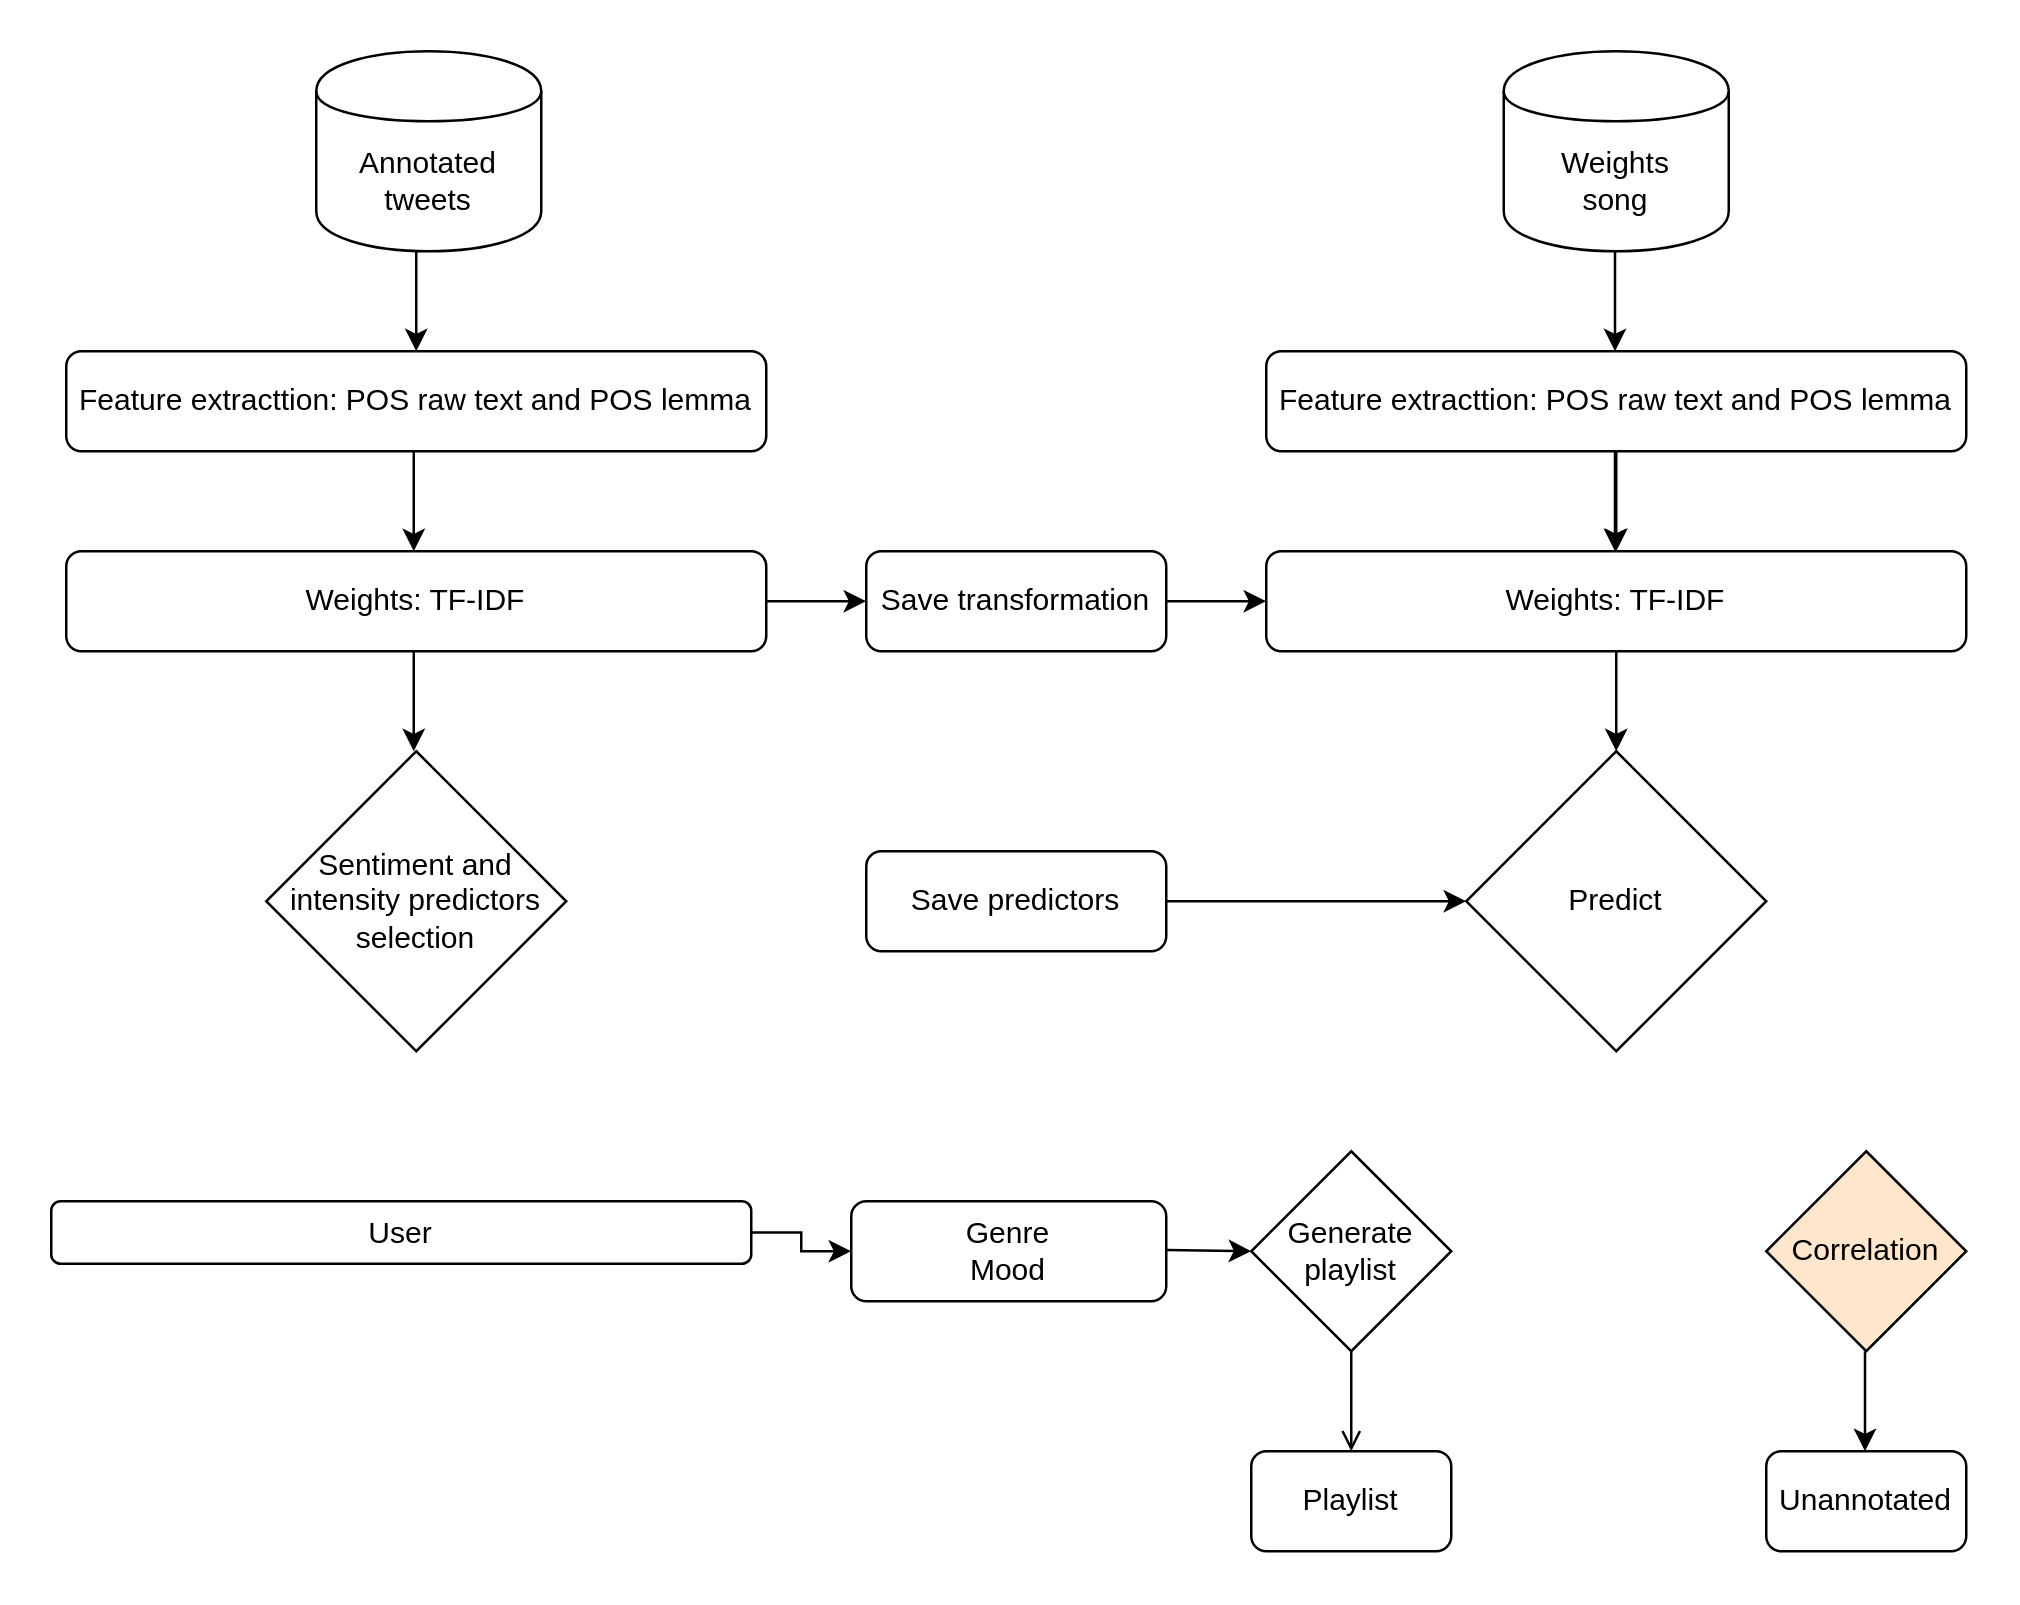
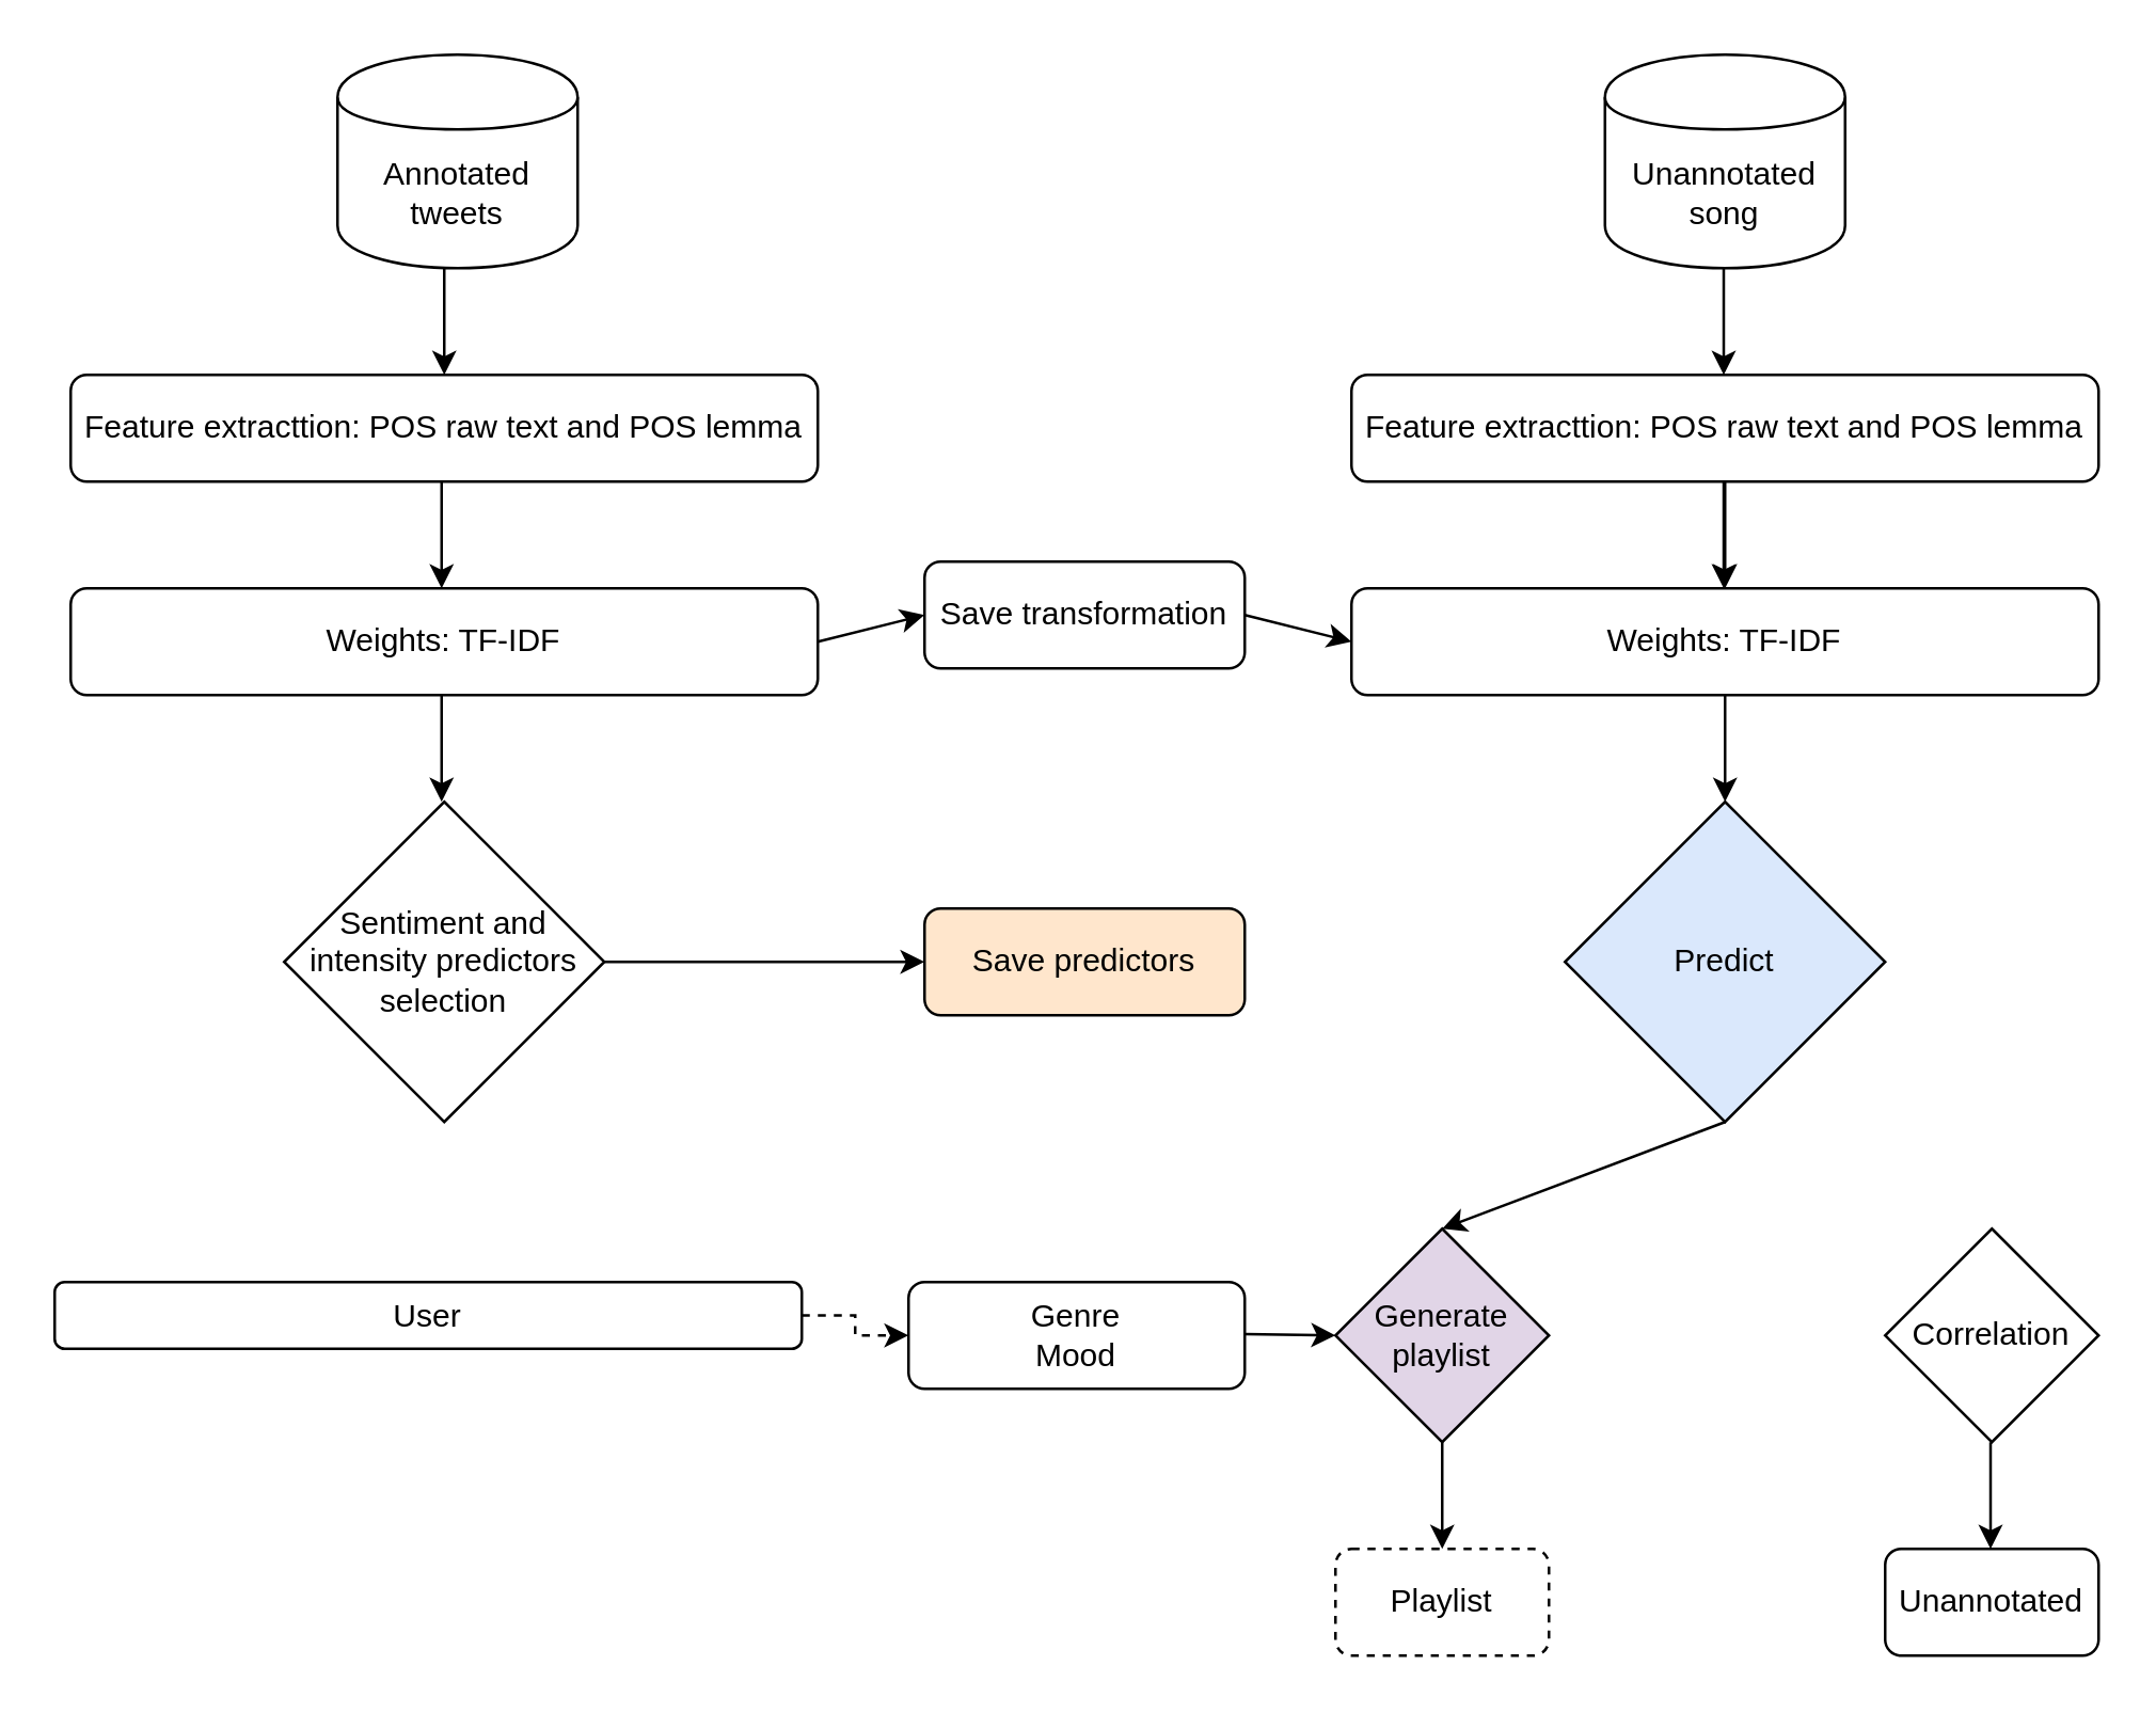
- <mxCell id="9" value="Weights&lt;br&gt;song" style="shape=cylinder;whiteSpace=wrap;html=1;boundedLbl=1;backgroundOutline=1;" parent="1" vertex="1"><mxGeometry x="601" y="20" width="90" height="80" as="geometry" /></mxCell>
+ <mxCell id="9" value="Unannotated&lt;br&gt;song" style="shape=cylinder;whiteSpace=wrap;html=1;boundedLbl=1;backgroundOutline=1;" parent="1" vertex="1"><mxGeometry x="601" y="20" width="90" height="80" as="geometry" /></mxCell>
- <mxCell id="6" value="Save transformation" style="rounded=1;whiteSpace=wrap;html=1;" parent="1" vertex="1"><mxGeometry x="346" y="220" width="120" height="40" as="geometry" /></mxCell>
+ <mxCell id="6" value="Save transformation" style="rounded=1;whiteSpace=wrap;html=1;" parent="1" vertex="1"><mxGeometry x="346" y="210" width="120" height="40" as="geometry" /></mxCell>
+ <mxCell id="22" value="" style="endArrow=classic;html=1;entryX=0;entryY=0.5;entryDx=0;entryDy=0;exitX=1;exitY=0.5;exitDx=0;exitDy=0;" parent="1" source="5" target="8" edge="1"><mxGeometry width="50" height="50" relative="1" as="geometry"><mxPoint x="206" y="330" as="sourcePoint" /><mxPoint x="206" y="370" as="targetPoint" /></mxGeometry></mxCell>
- <mxCell id="8" value="Save predictors" style="rounded=1;whiteSpace=wrap;html=1;" parent="1" vertex="1"><mxGeometry x="346" y="340" width="120" height="40" as="geometry" /></mxCell>
+ <mxCell id="8" value="Save predictors" style="rounded=1;whiteSpace=wrap;html=1;fillColor=#ffe6cc;" parent="1" vertex="1"><mxGeometry x="346" y="340" width="120" height="40" as="geometry" /></mxCell>
- <mxCell id="23" value="" style="endArrow=classic;html=1;entryX=0;entryY=0.5;entryDx=0;entryDy=0;exitX=1;exitY=0.5;exitDx=0;exitDy=0;" parent="1" source="8" target="32" edge="1"><mxGeometry width="50" height="50" relative="1" as="geometry"><mxPoint x="466" y="339.5" as="sourcePoint" /><mxPoint x="606" y="372.5" as="targetPoint" /></mxGeometry></mxCell>
- <mxCell id="32" value="Predict" style="rhombus;whiteSpace=wrap;html=1;" parent="1" vertex="1"><mxGeometry x="586" y="300" width="120" height="120" as="geometry" /></mxCell>
+ <mxCell id="32" value="Predict" style="rhombus;whiteSpace=wrap;html=1;fillColor=#dae8fc;" parent="1" vertex="1"><mxGeometry x="586" y="300" width="120" height="120" as="geometry" /></mxCell>
+ <mxCell id="31" value="" style="endArrow=classic;html=1;entryX=0.5;entryY=0;entryDx=0;entryDy=0;exitX=0.5;exitY=1;exitDx=0;exitDy=0;" parent="1" source="32" target="14" edge="1"><mxGeometry width="50" height="50" relative="1" as="geometry"><mxPoint x="646" y="440" as="sourcePoint" /><mxPoint x="756" y="450" as="targetPoint" /></mxGeometry></mxCell>
- <mxCell id="26" style="edgeStyle=orthogonalEdgeStyle;rounded=0;orthogonalLoop=1;jettySize=auto;html=1;exitX=1;exitY=0.5;exitDx=0;exitDy=0;" parent="1" source="27" target="13" edge="1"><mxGeometry relative="1" as="geometry" /></mxCell>
+ <mxCell id="26" style="edgeStyle=orthogonalEdgeStyle;rounded=0;orthogonalLoop=1;jettySize=auto;html=1;exitX=1;exitY=0.5;exitDx=0;exitDy=0;dashed=1;" parent="1" source="27" target="13" edge="1"><mxGeometry relative="1" as="geometry" /></mxCell>
- <mxCell id="14" value="Generate playlist" style="rhombus;whiteSpace=wrap;html=1;" parent="1" vertex="1"><mxGeometry x="500" y="460" width="80" height="80" as="geometry" /></mxCell>
+ <mxCell id="14" value="Generate playlist" style="rhombus;whiteSpace=wrap;html=1;fillColor=#e1d5e7;" parent="1" vertex="1"><mxGeometry x="500" y="460" width="80" height="80" as="geometry" /></mxCell>
- <mxCell id="28" value="Correlation" style="rhombus;whiteSpace=wrap;html=1;fillColor=#ffe6cc;" parent="1" vertex="1"><mxGeometry x="706" y="460" width="80" height="80" as="geometry" /></mxCell>
+ <mxCell id="28" value="Correlation" style="rhombus;whiteSpace=wrap;html=1;" parent="1" vertex="1"><mxGeometry x="706" y="460" width="80" height="80" as="geometry" /></mxCell>
- <mxCell id="30" value="" style="endArrow=open;html=1;entryX=0.5;entryY=0;entryDx=0;entryDy=0;exitX=0.5;exitY=1;exitDx=0;exitDy=0;" parent="1" source="14" target="29" edge="1"><mxGeometry width="50" height="50" relative="1" as="geometry"><mxPoint x="600" y="549" as="sourcePoint" /><mxPoint x="674" y="549.5" as="targetPoint" /></mxGeometry></mxCell>
+ <mxCell id="30" value="" style="endArrow=classic;html=1;entryX=0.5;entryY=0;entryDx=0;entryDy=0;exitX=0.5;exitY=1;exitDx=0;exitDy=0;" parent="1" source="14" target="29" edge="1"><mxGeometry width="50" height="50" relative="1" as="geometry"><mxPoint x="600" y="549" as="sourcePoint" /><mxPoint x="674" y="549.5" as="targetPoint" /></mxGeometry></mxCell>
- <mxCell id="29" value="Playlist" style="rounded=1;whiteSpace=wrap;html=1;" parent="1" vertex="1"><mxGeometry x="500" y="580" width="80" height="40" as="geometry" /></mxCell>
+ <mxCell id="29" value="Playlist" style="rounded=1;whiteSpace=wrap;html=1;dashed=1;" parent="1" vertex="1"><mxGeometry x="500" y="580" width="80" height="40" as="geometry" /></mxCell>
